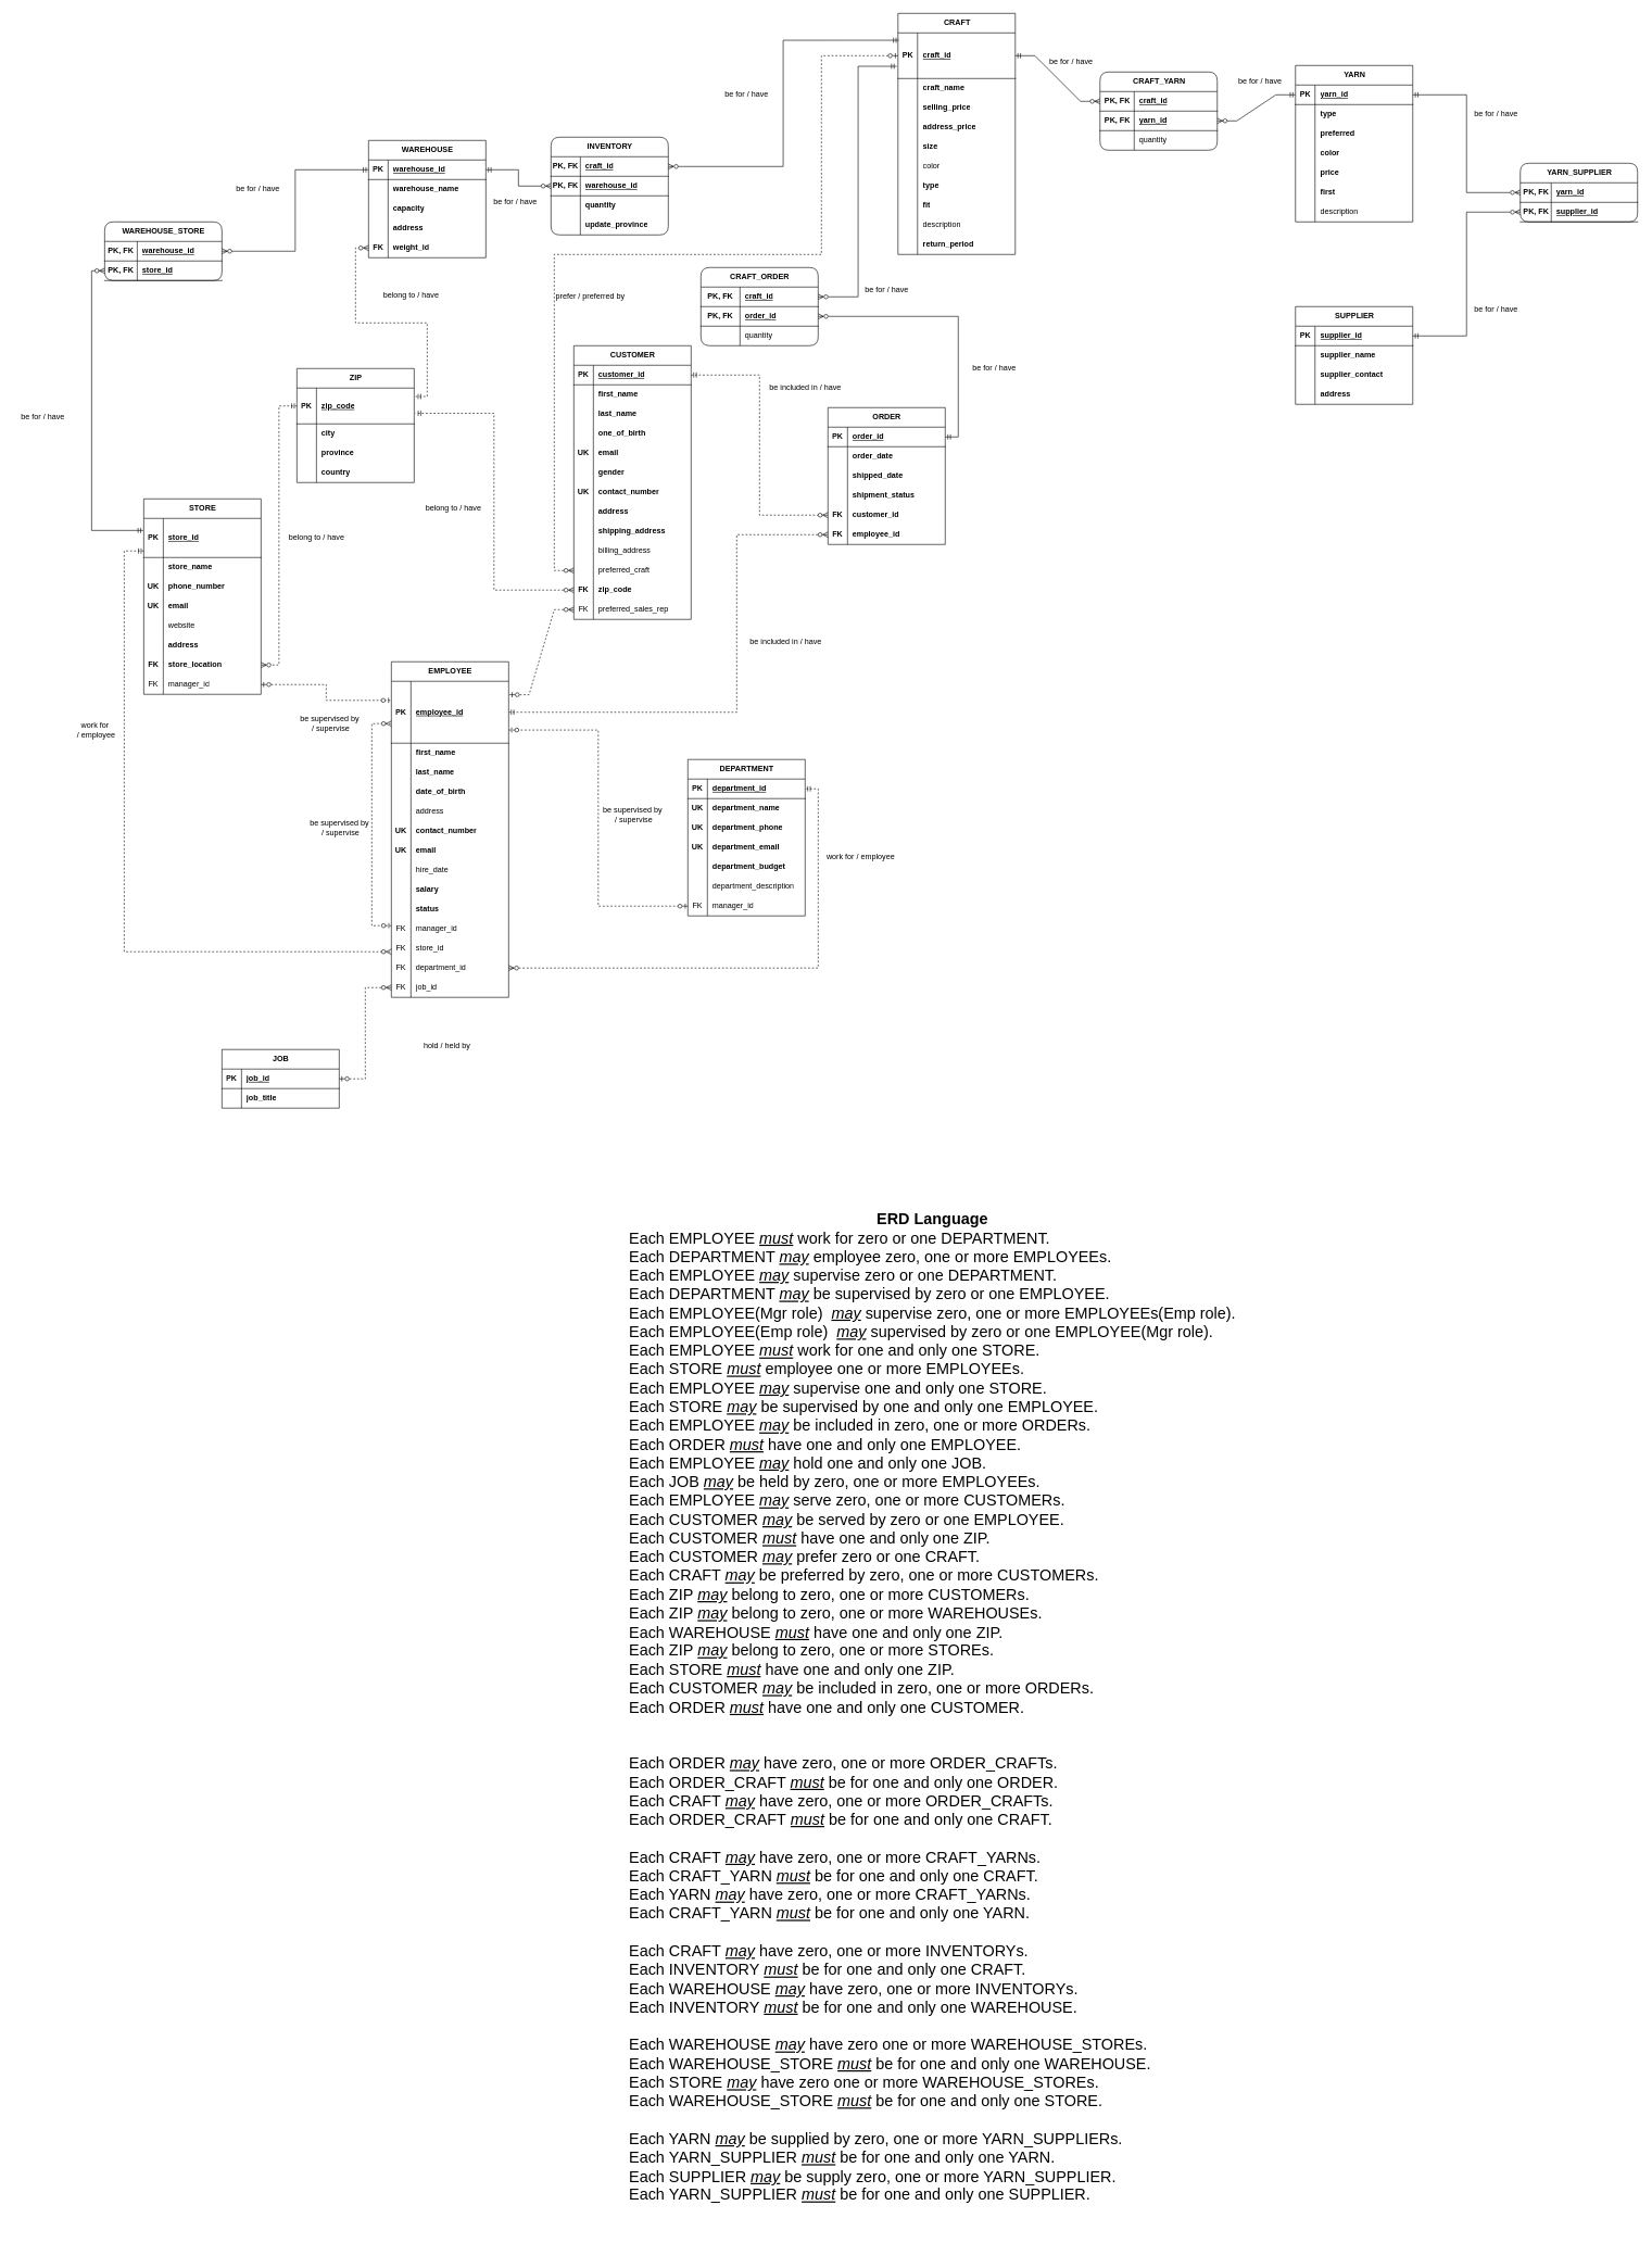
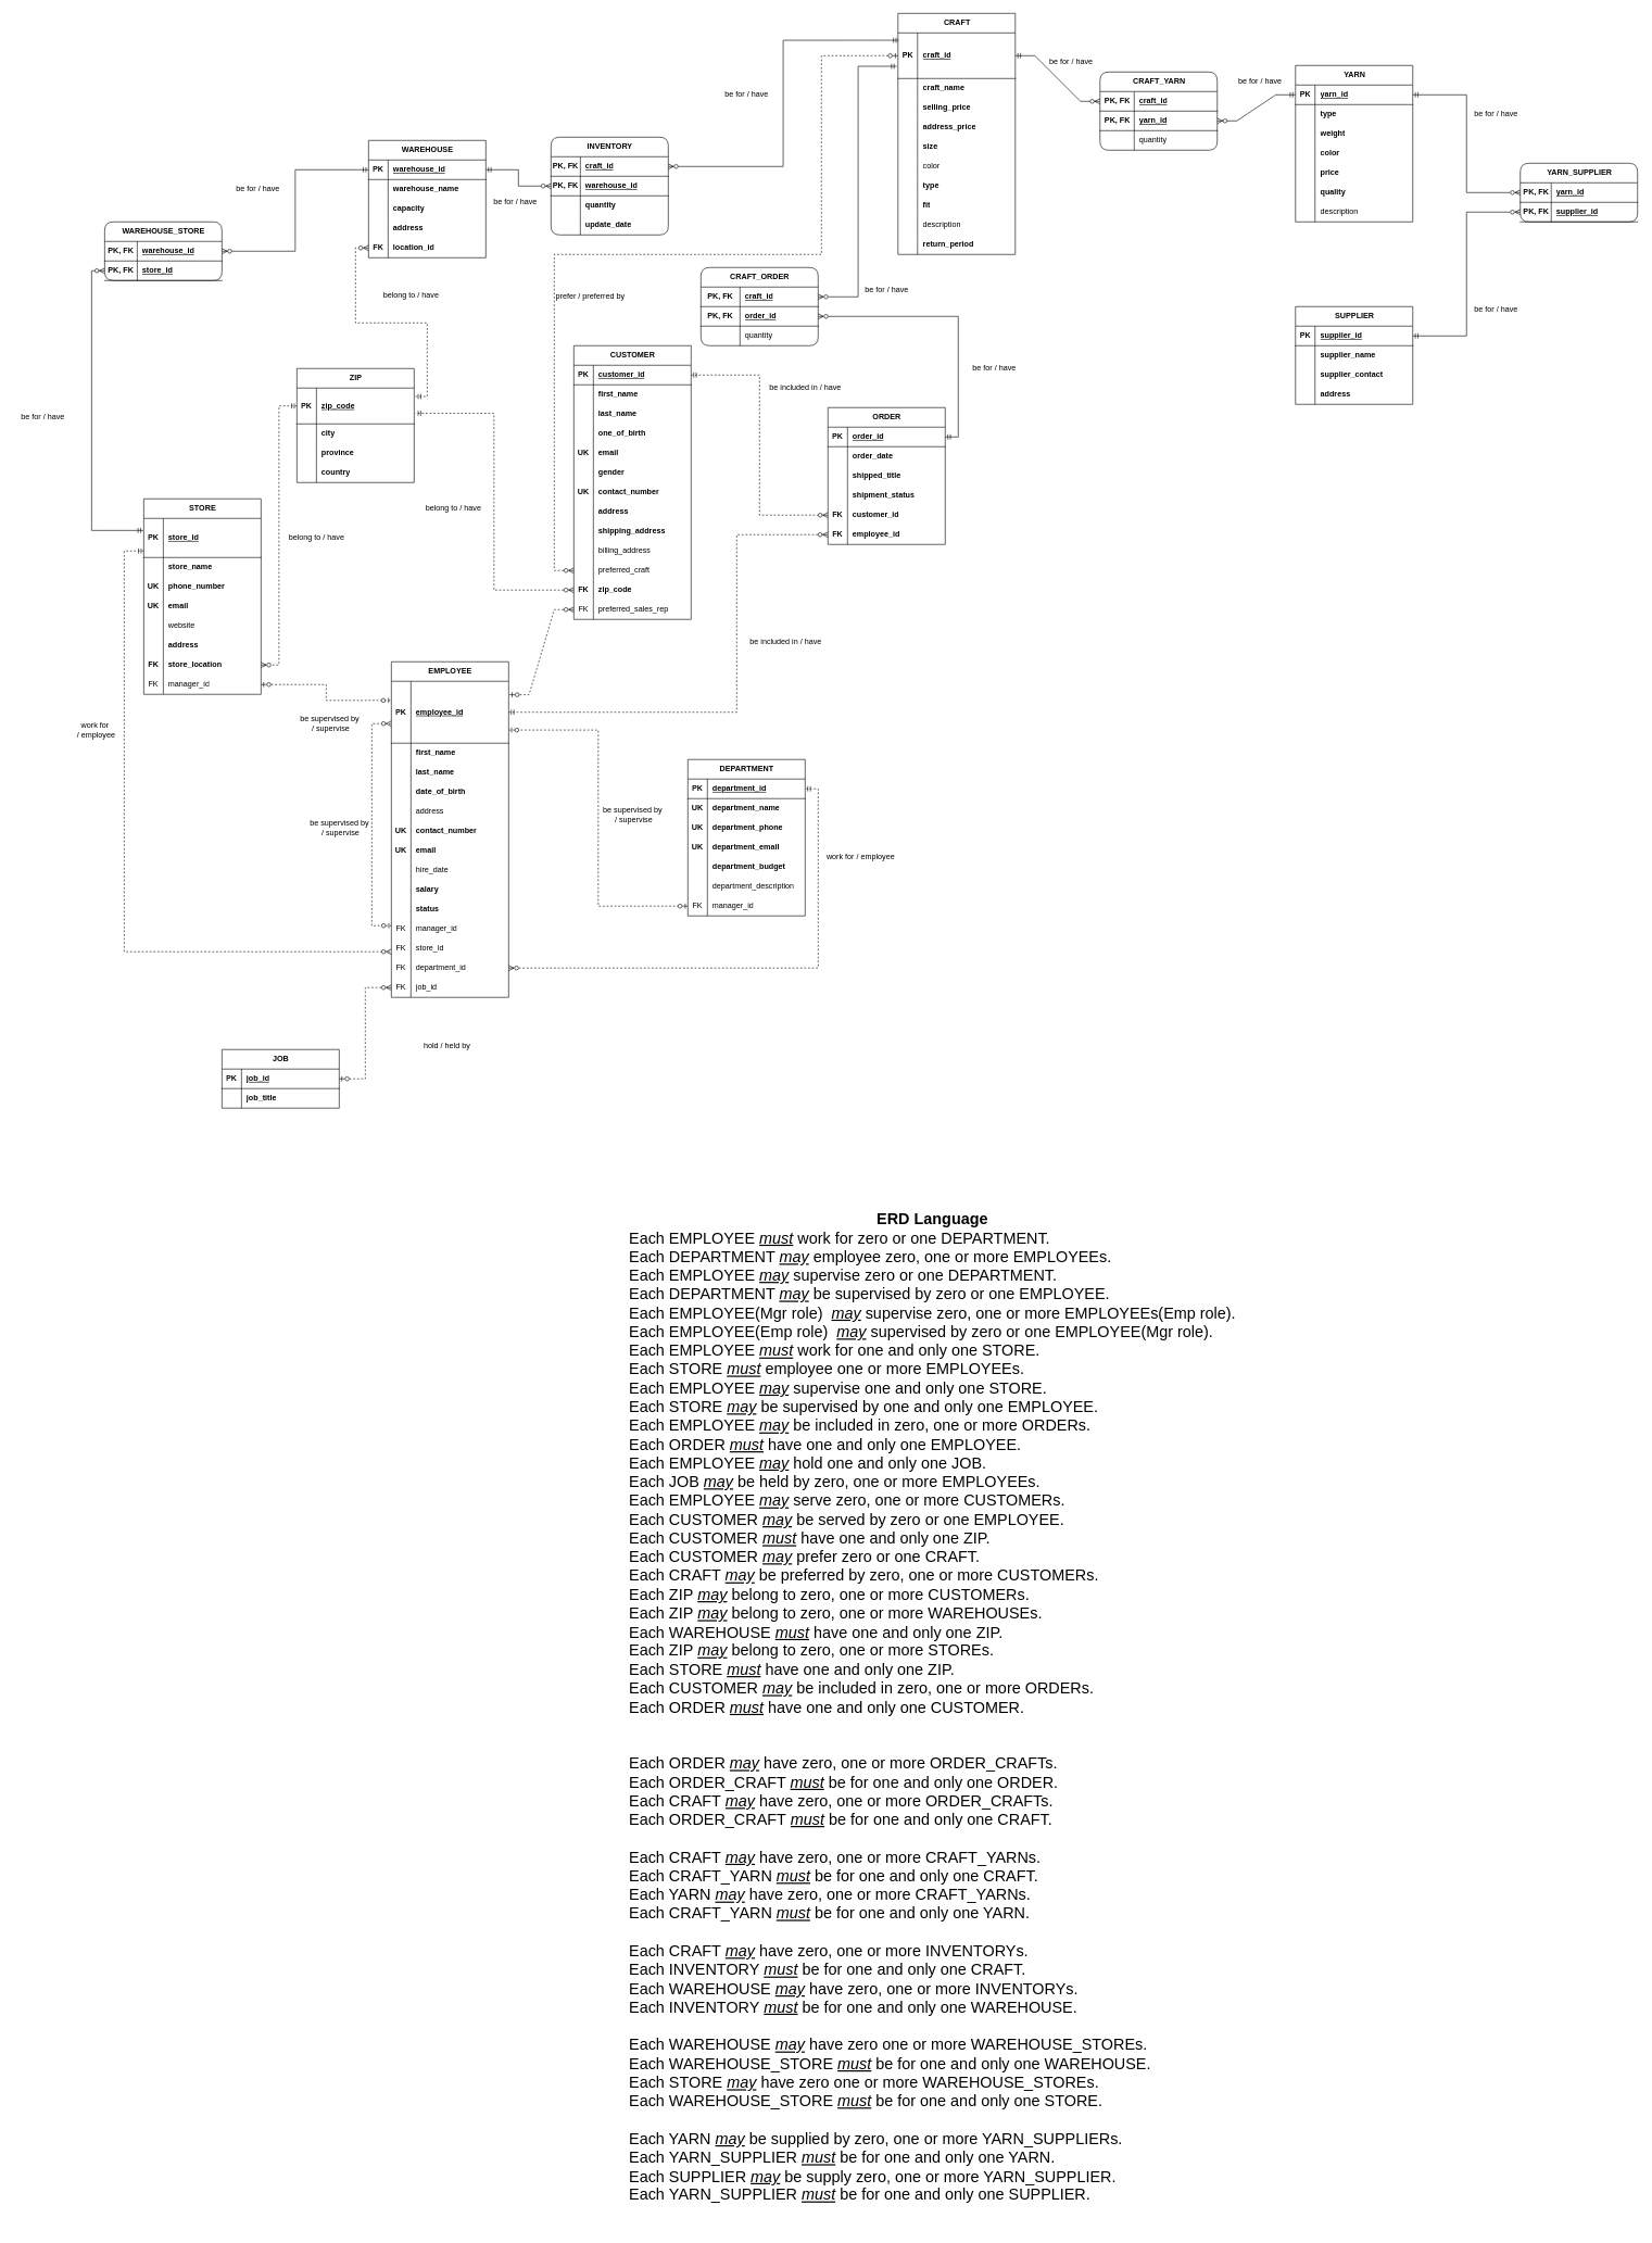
- <mxCell id="126" value="preferred" style="shape=partialRectangle;connectable=0;fillColor=none;top=0;left=0;bottom=0;right=0;align=left;spacingLeft=6;overflow=hidden;whiteSpace=wrap;html=1;fontStyle=1;movable=0;resizable=0;rotatable=0;deletable=0;editable=0;locked=1;" parent="124" vertex="1"><mxGeometry x="30" width="150" height="30" as="geometry"><mxRectangle width="150" height="30" as="alternateBounds" /></mxGeometry></mxCell>
+ <mxCell id="126" value="weight" style="shape=partialRectangle;connectable=0;fillColor=none;top=0;left=0;bottom=0;right=0;align=left;spacingLeft=6;overflow=hidden;whiteSpace=wrap;html=1;fontStyle=1;movable=0;resizable=0;rotatable=0;deletable=0;editable=0;locked=1;" parent="124" vertex="1"><mxGeometry x="30" width="150" height="30" as="geometry"><mxRectangle width="150" height="30" as="alternateBounds" /></mxGeometry></mxCell>
- <mxCell id="135" value="first" style="shape=partialRectangle;connectable=0;fillColor=none;top=0;left=0;bottom=0;right=0;align=left;spacingLeft=6;overflow=hidden;whiteSpace=wrap;html=1;fontStyle=1;movable=0;resizable=0;rotatable=0;deletable=0;editable=0;locked=1;" parent="133" vertex="1"><mxGeometry x="30" width="150" height="30" as="geometry"><mxRectangle width="150" height="30" as="alternateBounds" /></mxGeometry></mxCell>
+ <mxCell id="135" value="quality" style="shape=partialRectangle;connectable=0;fillColor=none;top=0;left=0;bottom=0;right=0;align=left;spacingLeft=6;overflow=hidden;whiteSpace=wrap;html=1;fontStyle=1;movable=0;resizable=0;rotatable=0;deletable=0;editable=0;locked=1;" parent="133" vertex="1"><mxGeometry x="30" width="150" height="30" as="geometry"><mxRectangle width="150" height="30" as="alternateBounds" /></mxGeometry></mxCell>
- <mxCell id="278" value="update_province" style="shape=partialRectangle;connectable=0;fillColor=none;top=0;left=0;bottom=0;right=0;align=left;spacingLeft=6;overflow=hidden;whiteSpace=wrap;html=1;fontStyle=1;movable=0;resizable=0;rotatable=0;deletable=0;editable=0;locked=1;" parent="276" vertex="1"><mxGeometry x="45" width="135" height="30" as="geometry"><mxRectangle width="135" height="30" as="alternateBounds" /></mxGeometry></mxCell>
+ <mxCell id="278" value="update_date" style="shape=partialRectangle;connectable=0;fillColor=none;top=0;left=0;bottom=0;right=0;align=left;spacingLeft=6;overflow=hidden;whiteSpace=wrap;html=1;fontStyle=1;movable=0;resizable=0;rotatable=0;deletable=0;editable=0;locked=1;" parent="276" vertex="1"><mxGeometry x="45" width="135" height="30" as="geometry"><mxRectangle width="135" height="30" as="alternateBounds" /></mxGeometry></mxCell>
- <mxCell id="179" value="weight_id" style="shape=partialRectangle;connectable=0;fillColor=none;top=0;left=0;bottom=0;right=0;align=left;spacingLeft=6;overflow=hidden;whiteSpace=wrap;html=1;movable=0;resizable=0;rotatable=0;deletable=0;editable=0;locked=1;fontStyle=1" parent="177" vertex="1"><mxGeometry x="30" width="150" height="30" as="geometry"><mxRectangle width="150" height="30" as="alternateBounds" /></mxGeometry></mxCell>
+ <mxCell id="179" value="location_id" style="shape=partialRectangle;connectable=0;fillColor=none;top=0;left=0;bottom=0;right=0;align=left;spacingLeft=6;overflow=hidden;whiteSpace=wrap;html=1;movable=0;resizable=0;rotatable=0;deletable=0;editable=0;locked=1;fontStyle=1" parent="177" vertex="1"><mxGeometry x="30" width="150" height="30" as="geometry"><mxRectangle width="150" height="30" as="alternateBounds" /></mxGeometry></mxCell>
- <mxCell id="236" value="shipped_date" style="shape=partialRectangle;connectable=0;fillColor=none;top=0;left=0;bottom=0;right=0;align=left;spacingLeft=6;overflow=hidden;whiteSpace=wrap;html=1;fontStyle=1;movable=0;resizable=0;rotatable=0;deletable=0;editable=0;locked=1;" parent="234" vertex="1"><mxGeometry x="30" width="150" height="30" as="geometry"><mxRectangle width="150" height="30" as="alternateBounds" /></mxGeometry></mxCell>
+ <mxCell id="236" value="shipped_title" style="shape=partialRectangle;connectable=0;fillColor=none;top=0;left=0;bottom=0;right=0;align=left;spacingLeft=6;overflow=hidden;whiteSpace=wrap;html=1;fontStyle=1;movable=0;resizable=0;rotatable=0;deletable=0;editable=0;locked=1;" parent="234" vertex="1"><mxGeometry x="30" width="150" height="30" as="geometry"><mxRectangle width="150" height="30" as="alternateBounds" /></mxGeometry></mxCell>
